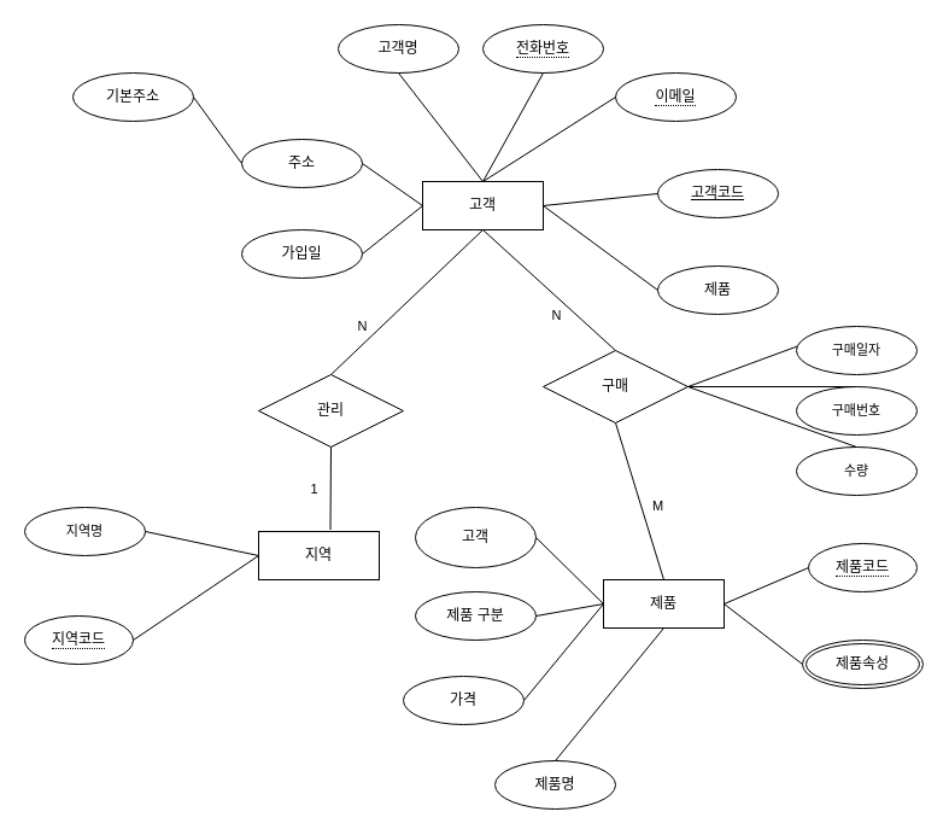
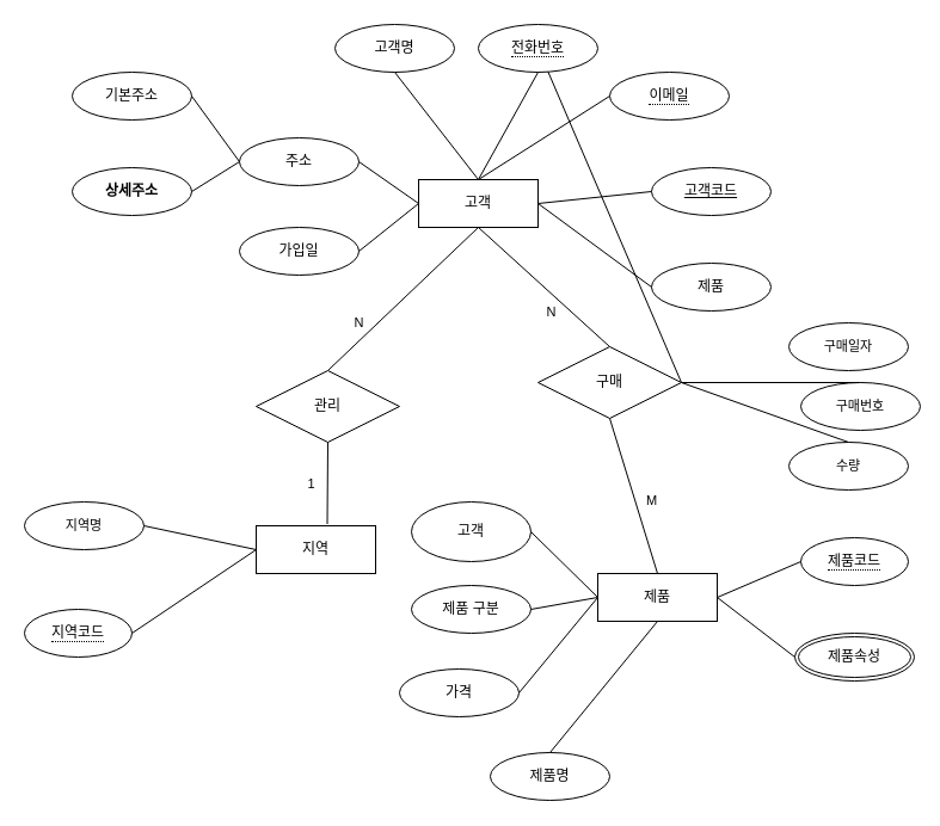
+ <mxCell id="16" value="" style="endArrow=none;html=1;rounded=0;exitX=1;exitY=0.5;exitDx=0;exitDy=0;entryX=0;entryY=0.5;entryDx=0;entryDy=0;fontStyle=1" edge="1" parent="1" source="15" target="11"><mxGeometry relative="1" as="geometry"><mxPoint x="170" y="155" as="sourcePoint" /><mxPoint x="210" y="200" as="targetPoint" /></mxGeometry></mxCell>
+ <mxCell id="15" value="상세주소" style="ellipse;whiteSpace=wrap;html=1;align=center;fontStyle=1" vertex="1" parent="1"><mxGeometry x="60" y="140" width="100" height="40" as="geometry" /></mxCell>
- <mxCell id="36" value="" style="endArrow=none;html=1;rounded=0;exitX=1;exitY=0.5;exitDx=0;exitDy=0;entryX=0.44;entryY=0.013;entryDx=0;entryDy=0;entryPerimeter=0;" edge="1" parent="1" source="46" target="50"><mxGeometry relative="1" as="geometry"><mxPoint x="570" y="360" as="sourcePoint" /><mxPoint x="620" y="370" as="targetPoint" /></mxGeometry></mxCell>
+ <mxCell id="36" value="" style="endArrow=none;html=1;rounded=0;exitX=1;exitY=0.5;exitDx=0;exitDy=0;" edge="1" parent="1" source="46" target="4"><mxGeometry relative="1" as="geometry"><mxPoint x="570" y="360" as="sourcePoint" /><mxPoint x="620" y="370" as="targetPoint" /></mxGeometry></mxCell>
- <mxCell id="35" value="구매번호" style="ellipse;whiteSpace=wrap;html=1;align=center;rounded=0;strokeColor=default;verticalAlign=middle;fontFamily=Helvetica;fontSize=11;fontColor=default;labelBackgroundColor=default;fillColor=default;" vertex="1" parent="1"><mxGeometry x="660" y="320" width="100" height="40" as="geometry" /></mxCell>
+ <mxCell id="35" value="구매번호" style="ellipse;whiteSpace=wrap;html=1;align=center;rounded=0;strokeColor=default;verticalAlign=middle;fontFamily=Helvetica;fontSize=11;fontColor=default;labelBackgroundColor=default;fillColor=default;" vertex="1" parent="1"><mxGeometry x="670" y="320" width="100" height="40" as="geometry" /></mxCell>
